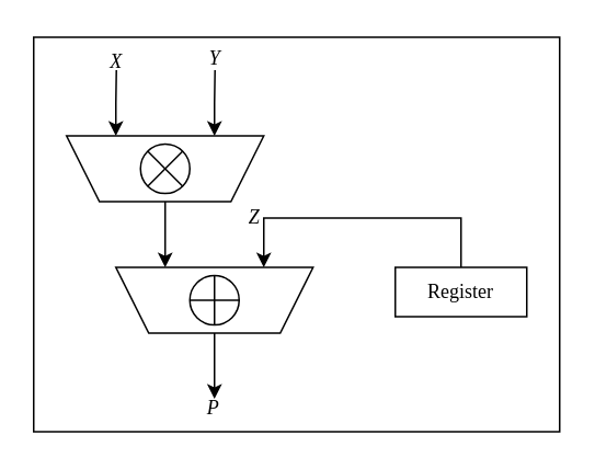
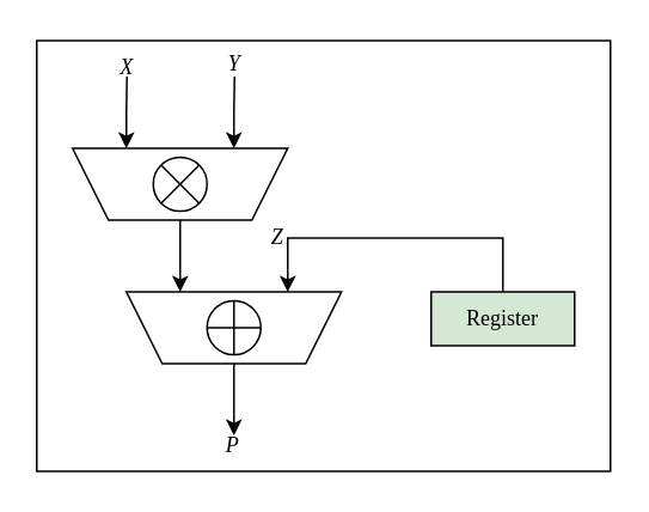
- <mxCell id="12" value="&lt;font face=&quot;Times New Roman&quot;&gt;Register&lt;/font&gt;" style="rounded=0;whiteSpace=wrap;html=1;" vertex="1" parent="1"><mxGeometry x="240" y="162" width="80" height="30" as="geometry" /></mxCell>
+ <mxCell id="12" value="&lt;font face=&quot;Times New Roman&quot;&gt;Register&lt;/font&gt;" style="rounded=0;whiteSpace=wrap;html=1;fillColor=#d5e8d4;" vertex="1" parent="1"><mxGeometry x="240" y="162" width="80" height="30" as="geometry" /></mxCell>
